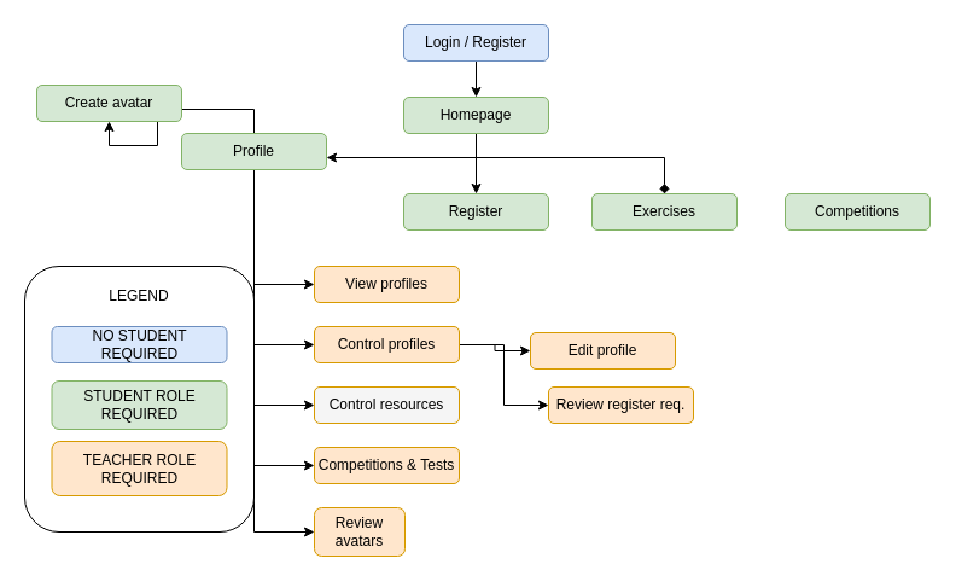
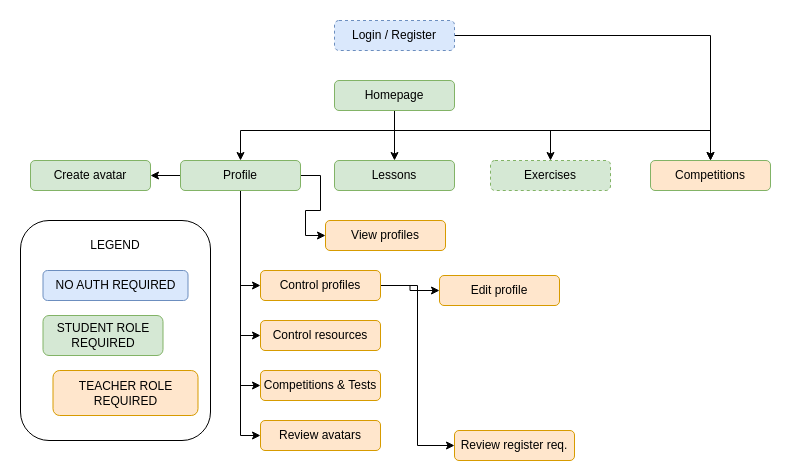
- <mxCell id="3" value="Login / Register" style="rounded=1;whiteSpace=wrap;html=1;fillColor=#dae8fc;strokeColor=#6c8ebf;" vertex="1" parent="1"><mxGeometry x="334" y="20" width="120" height="30" as="geometry" /></mxCell>
+ <mxCell id="3" value="Login / Register" style="rounded=1;whiteSpace=wrap;html=1;fillColor=#dae8fc;strokeColor=#6c8ebf;dashed=1;" vertex="1" parent="1"><mxGeometry x="334" y="20" width="120" height="30" as="geometry" /></mxCell>
- <mxCell id="2" style="edgeStyle=orthogonalEdgeStyle;rounded=0;orthogonalLoop=1;jettySize=auto;html=1;" edge="1" parent="1" source="3" target="8"><mxGeometry relative="1" as="geometry" /></mxCell>
+ <mxCell id="2" style="edgeStyle=orthogonalEdgeStyle;rounded=0;orthogonalLoop=1;jettySize=auto;html=1;" edge="1" parent="1" source="3" target="11"><mxGeometry relative="1" as="geometry" /></mxCell>
- <mxCell id="19" value="Create avatar" style="rounded=1;whiteSpace=wrap;html=1;fillColor=#d5e8d4;strokeColor=#82b366;" vertex="1" parent="1"><mxGeometry x="30" y="70" width="120" height="30" as="geometry" /></mxCell>
+ <mxCell id="19" value="Create avatar" style="rounded=1;whiteSpace=wrap;html=1;fillColor=#d5e8d4;strokeColor=#82b366;" vertex="1" parent="1"><mxGeometry x="30" y="160" width="120" height="30" as="geometry" /></mxCell>
- <mxCell id="18" value="Profile" style="rounded=1;whiteSpace=wrap;html=1;fillColor=#d5e8d4;strokeColor=#82b366;" vertex="1" parent="1"><mxGeometry x="150" y="110" width="120" height="30" as="geometry" /></mxCell>
+ <mxCell id="18" value="Profile" style="rounded=1;whiteSpace=wrap;html=1;fillColor=#d5e8d4;strokeColor=#82b366;" vertex="1" parent="1"><mxGeometry x="180" y="160" width="120" height="30" as="geometry" /></mxCell>
+ <mxCell id="7" style="edgeStyle=orthogonalEdgeStyle;rounded=0;orthogonalLoop=1;jettySize=auto;html=1;" edge="1" parent="1" source="8" target="11"><mxGeometry relative="1" as="geometry"><Array as="points"><mxPoint x="394" y="130" /><mxPoint x="710" y="130" /></Array></mxGeometry></mxCell>
- <mxCell id="6" style="edgeStyle=orthogonalEdgeStyle;rounded=0;orthogonalLoop=1;jettySize=auto;html=1;endArrow=diamond;" edge="1" parent="1" source="8" target="10"><mxGeometry relative="1" as="geometry"><Array as="points"><mxPoint x="394" y="130" /><mxPoint x="550" y="130" /></Array></mxGeometry></mxCell>
+ <mxCell id="6" style="edgeStyle=orthogonalEdgeStyle;rounded=0;orthogonalLoop=1;jettySize=auto;html=1;" edge="1" parent="1" source="8" target="10"><mxGeometry relative="1" as="geometry"><Array as="points"><mxPoint x="394" y="130" /><mxPoint x="550" y="130" /></Array></mxGeometry></mxCell>
- <mxCell id="9" value="Register" style="rounded=1;whiteSpace=wrap;html=1;fillColor=#d5e8d4;strokeColor=#82b366;" vertex="1" parent="1"><mxGeometry x="334" y="160" width="120" height="30" as="geometry" /></mxCell>
+ <mxCell id="9" value="Lessons" style="rounded=1;whiteSpace=wrap;html=1;fillColor=#d5e8d4;strokeColor=#82b366;" vertex="1" parent="1"><mxGeometry x="334" y="160" width="120" height="30" as="geometry" /></mxCell>
- <mxCell id="10" value="Exercises" style="rounded=1;whiteSpace=wrap;html=1;fillColor=#d5e8d4;strokeColor=#82b366;" vertex="1" parent="1"><mxGeometry x="490" y="160" width="120" height="30" as="geometry" /></mxCell>
+ <mxCell id="10" value="Exercises" style="rounded=1;whiteSpace=wrap;html=1;fillColor=#d5e8d4;strokeColor=#82b366;dashed=1;" vertex="1" parent="1"><mxGeometry x="490" y="160" width="120" height="30" as="geometry" /></mxCell>
- <mxCell id="11" value="Competitions" style="rounded=1;whiteSpace=wrap;html=1;fillColor=#d5e8d4;strokeColor=#82b366;" vertex="1" parent="1"><mxGeometry x="650" y="160" width="120" height="30" as="geometry" /></mxCell>
+ <mxCell id="11" value="Competitions" style="rounded=1;whiteSpace=wrap;html=1;fillColor=#ffe6cc;strokeColor=#82b366;" vertex="1" parent="1"><mxGeometry x="650" y="160" width="120" height="30" as="geometry" /></mxCell>
- <mxCell id="20" value="View profiles" style="rounded=1;whiteSpace=wrap;html=1;fillColor=#ffe6cc;strokeColor=#d79b00;" vertex="1" parent="1"><mxGeometry x="260" y="220" width="120" height="30" as="geometry" /></mxCell>
+ <mxCell id="20" value="View profiles" style="rounded=1;whiteSpace=wrap;html=1;fillColor=#ffe6cc;strokeColor=#d79b00;" vertex="1" parent="1"><mxGeometry x="325" y="220" width="120" height="30" as="geometry" /></mxCell>
- <mxCell id="31" value="NO STUDENT REQUIRED" style="rounded=1;whiteSpace=wrap;html=1;fillColor=#dae8fc;strokeColor=#6c8ebf;" vertex="1" parent="1"><mxGeometry x="42.5" y="270" width="145" height="30" as="geometry" /></mxCell>
+ <mxCell id="31" value="NO AUTH REQUIRED" style="rounded=1;whiteSpace=wrap;html=1;fillColor=#dae8fc;strokeColor=#6c8ebf;" vertex="1" parent="1"><mxGeometry x="42.5" y="270" width="145" height="30" as="geometry" /></mxCell>
- <mxCell id="32" value="STUDENT ROLE REQUIRED" style="rounded=1;whiteSpace=wrap;html=1;fillColor=#d5e8d4;strokeColor=#82b366;" vertex="1" parent="1"><mxGeometry x="42.5" y="315" width="145" height="40" as="geometry" /></mxCell>
+ <mxCell id="32" value="STUDENT ROLE REQUIRED" style="rounded=1;whiteSpace=wrap;html=1;fillColor=#d5e8d4;strokeColor=#82b366;" vertex="1" parent="1"><mxGeometry x="42.5" y="315" width="120" height="40" as="geometry" /></mxCell>
- <mxCell id="24" value="Control resources" style="rounded=1;whiteSpace=wrap;html=1;fillColor=#f5f5f5;strokeColor=#d79b00;" vertex="1" parent="1"><mxGeometry x="260" y="320" width="120" height="30" as="geometry" /></mxCell>
+ <mxCell id="24" value="Control resources" style="rounded=1;whiteSpace=wrap;html=1;fillColor=#ffe6cc;strokeColor=#d79b00;" vertex="1" parent="1"><mxGeometry x="260" y="320" width="120" height="30" as="geometry" /></mxCell>
- <mxCell id="28" value="Review register req." style="rounded=1;whiteSpace=wrap;html=1;fillColor=#ffe6cc;strokeColor=#d79b00;" vertex="1" parent="1"><mxGeometry x="454" y="320" width="120" height="30" as="geometry" /></mxCell>
+ <mxCell id="28" value="Review register req." style="rounded=1;whiteSpace=wrap;html=1;fillColor=#ffe6cc;strokeColor=#d79b00;" vertex="1" parent="1"><mxGeometry x="454" y="430" width="120" height="30" as="geometry" /></mxCell>
- <mxCell id="33" value="TEACHER ROLE&lt;br&gt;REQUIRED" style="rounded=1;whiteSpace=wrap;html=1;fillColor=#ffe6cc;strokeColor=#d79b00;" vertex="1" parent="1"><mxGeometry x="42.5" y="365" width="145" height="45" as="geometry" /></mxCell>
+ <mxCell id="33" value="TEACHER ROLE&lt;br&gt;REQUIRED" style="rounded=1;whiteSpace=wrap;html=1;fillColor=#ffe6cc;strokeColor=#d79b00;" vertex="1" parent="1"><mxGeometry x="52.5" y="370" width="145" height="45" as="geometry" /></mxCell>
- <mxCell id="26" value="Review avatars" style="rounded=1;whiteSpace=wrap;html=1;fillColor=#ffe6cc;strokeColor=#d79b00;" vertex="1" parent="1"><mxGeometry x="260" y="420" width="75" height="40" as="geometry" /></mxCell>
+ <mxCell id="26" value="Review avatars" style="rounded=1;whiteSpace=wrap;html=1;fillColor=#ffe6cc;strokeColor=#d79b00;" vertex="1" parent="1"><mxGeometry x="260" y="420" width="120" height="30" as="geometry" /></mxCell>
